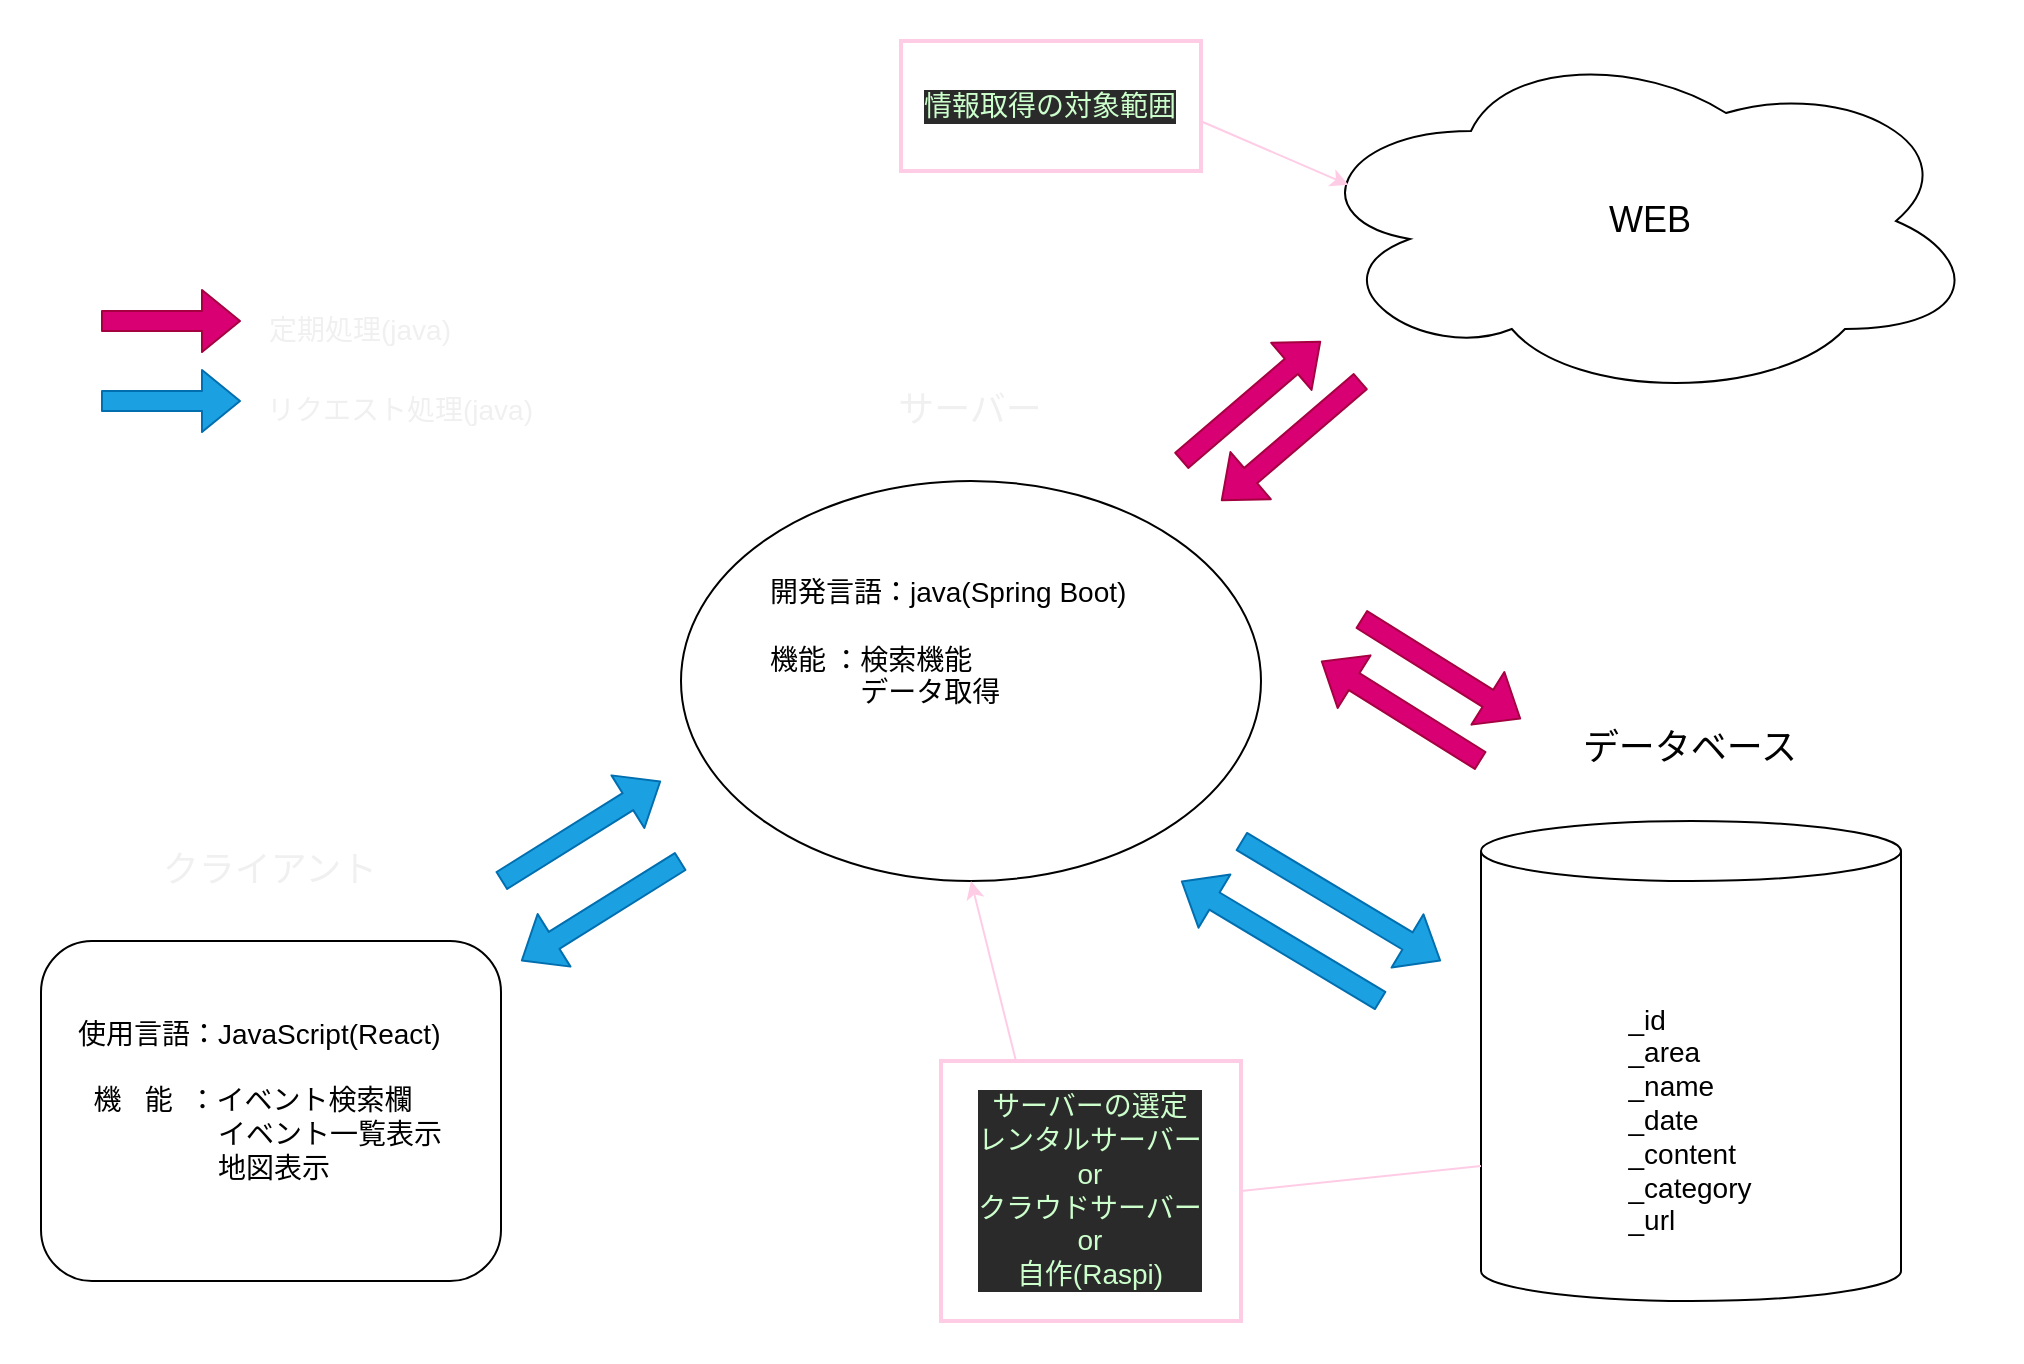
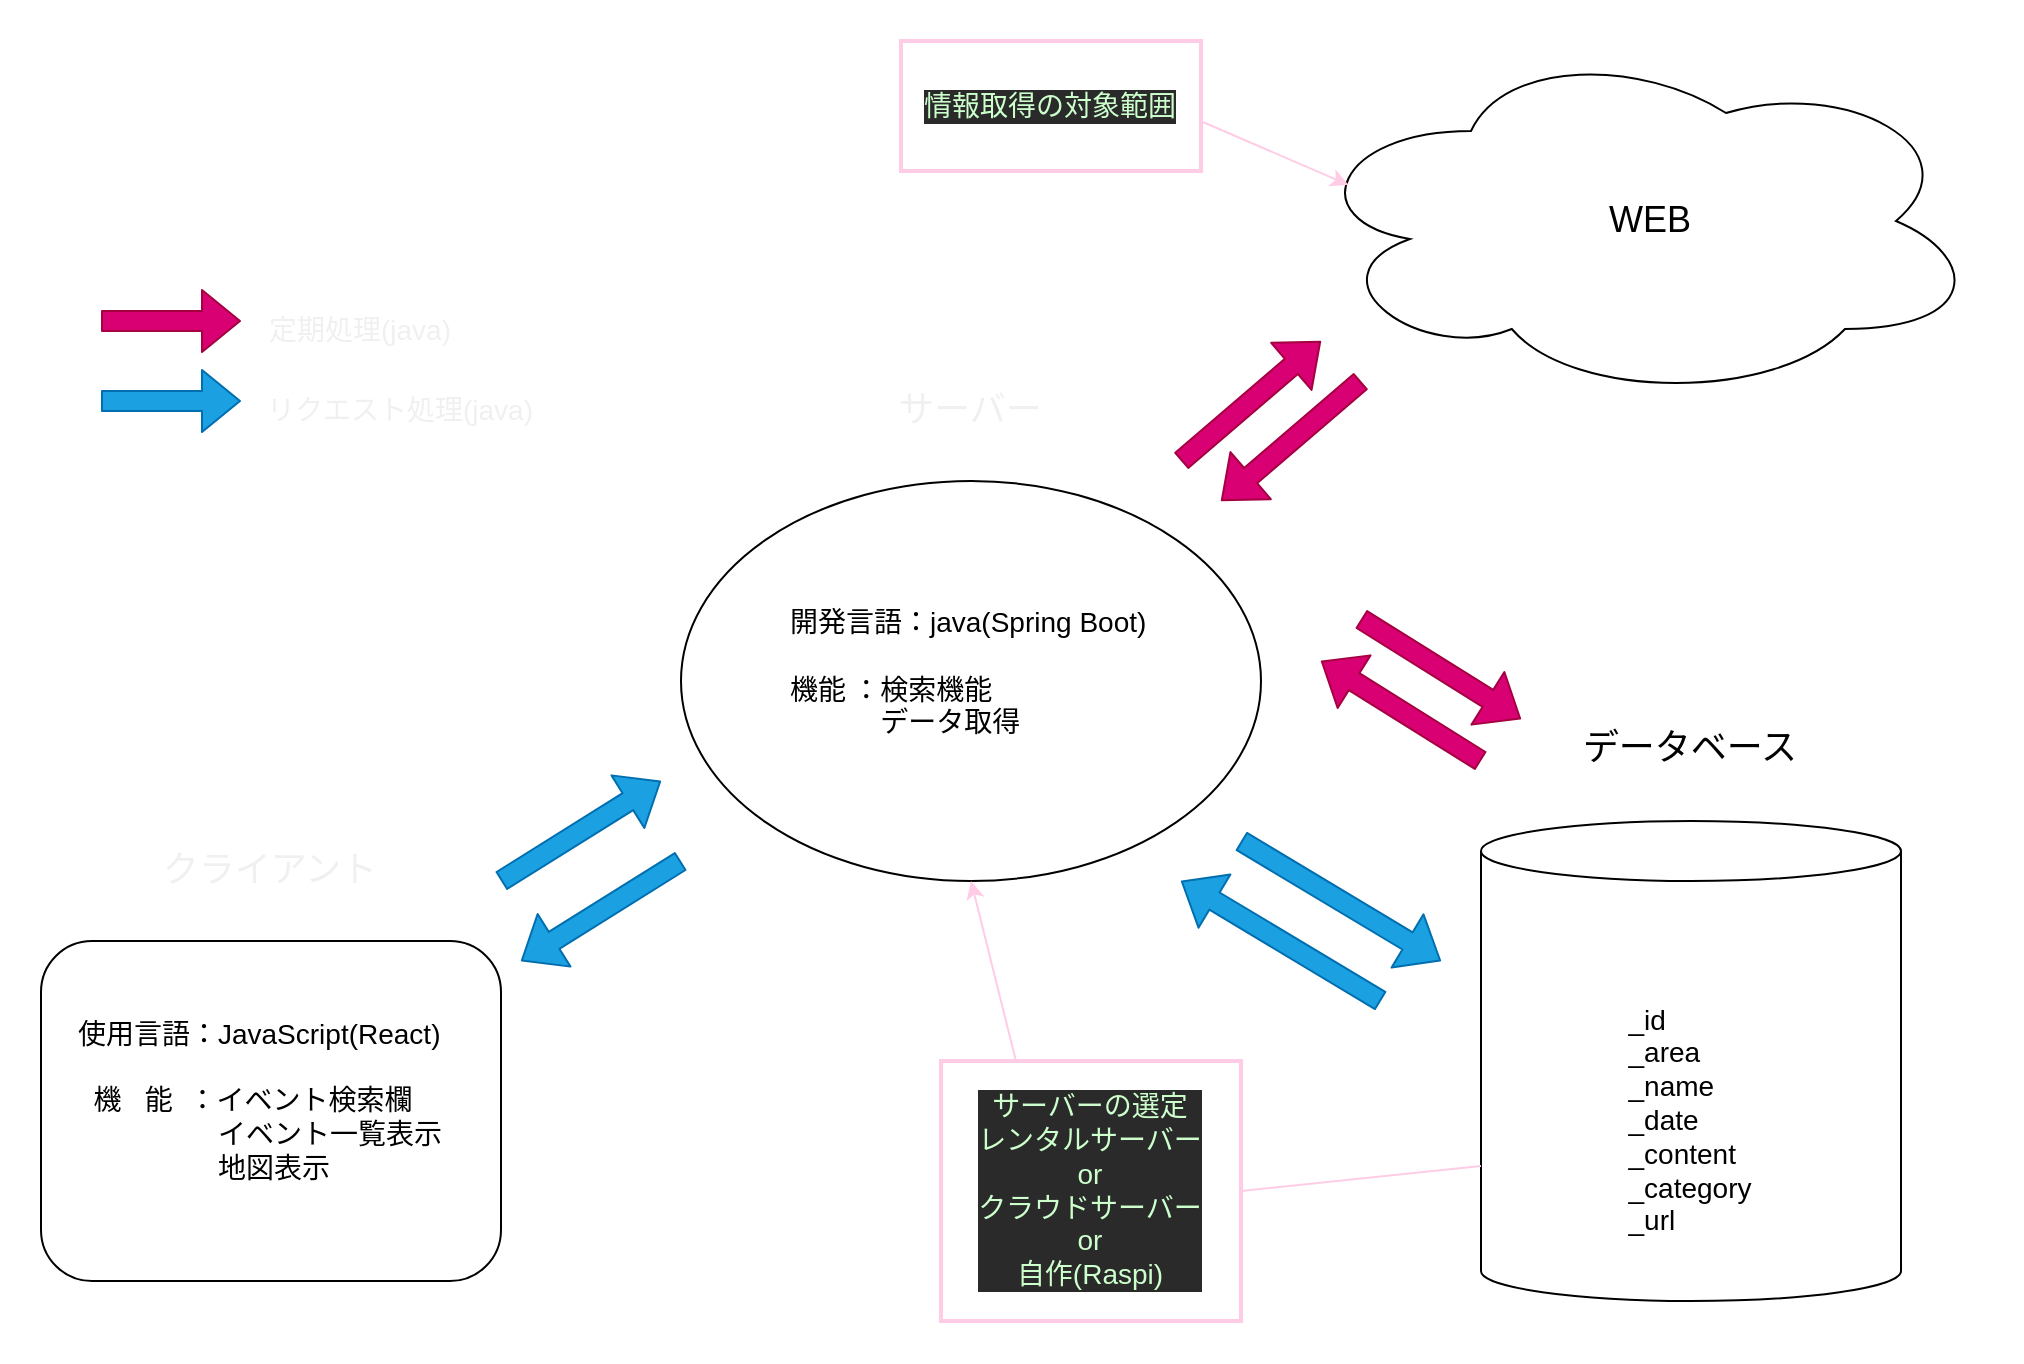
- <mxCell id="22" value="開発言語：java(Spring Boot)&lt;br&gt;&lt;br&gt;機能&lt;span style=&quot;white-space: pre&quot;&gt;&#09;&lt;/span&gt;：検索機能&lt;br&gt;&lt;span style=&quot;white-space: pre&quot;&gt;&#09;　&lt;/span&gt;データ取得" style="text;html=1;strokeColor=none;fillColor=none;align=left;verticalAlign=middle;whiteSpace=wrap;rounded=0;fontSize=14;" parent="1" vertex="1"><mxGeometry x="382.5" y="268" width="185" height="106" as="geometry" /></mxCell>
+ <mxCell id="22" value="開発言語：java(Spring Boot)&lt;br&gt;&lt;br&gt;機能&lt;span style=&quot;white-space: pre&quot;&gt;&#09;&lt;/span&gt;：検索機能&lt;br&gt;&lt;span style=&quot;white-space: pre&quot;&gt;&#09;　&lt;/span&gt;データ取得" style="text;html=1;strokeColor=none;fillColor=none;align=left;verticalAlign=middle;whiteSpace=wrap;rounded=0;fontSize=14;" parent="1" vertex="1"><mxGeometry x="392.5" y="283" width="185" height="106" as="geometry" /></mxCell>
